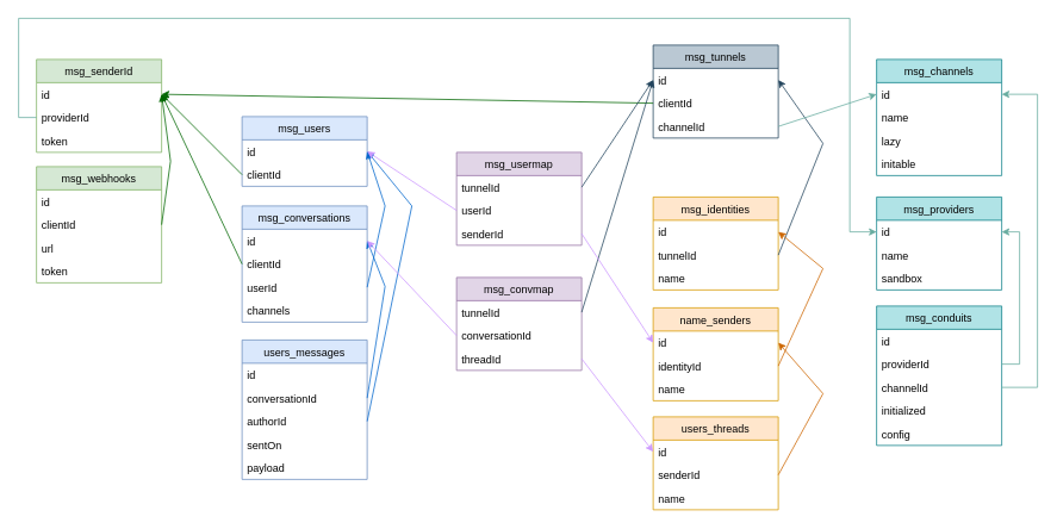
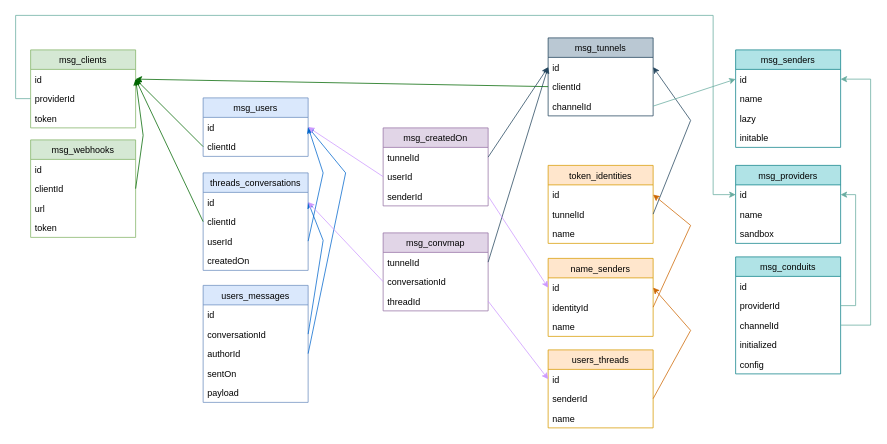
- <mxCell id="2" value="msg_senderId" style="swimlane;fontStyle=0;childLayout=stackLayout;horizontal=1;startSize=26;horizontalStack=0;resizeParent=1;resizeParentMax=0;resizeLast=0;collapsible=1;marginBottom=0;fillColor=#d5e8d4;strokeColor=#82b366;" parent="1" vertex="1"><mxGeometry x="40" y="66" width="140" height="104" as="geometry" /></mxCell>
+ <mxCell id="2" value="msg_clients" style="swimlane;fontStyle=0;childLayout=stackLayout;horizontal=1;startSize=26;horizontalStack=0;resizeParent=1;resizeParentMax=0;resizeLast=0;collapsible=1;marginBottom=0;fillColor=#d5e8d4;strokeColor=#82b366;" parent="1" vertex="1"><mxGeometry x="40" y="66" width="140" height="104" as="geometry" /></mxCell>
- <mxCell id="65" value="msg_channels" style="swimlane;fontStyle=0;childLayout=stackLayout;horizontal=1;startSize=26;horizontalStack=0;resizeParent=1;resizeParentMax=0;resizeLast=0;collapsible=1;marginBottom=0;fillColor=#b0e3e6;strokeColor=#0e8088;rounded=0;" parent="1" vertex="1"><mxGeometry x="980" y="66" width="140" height="130" as="geometry" /></mxCell>
+ <mxCell id="65" value="msg_senders" style="swimlane;fontStyle=0;childLayout=stackLayout;horizontal=1;startSize=26;horizontalStack=0;resizeParent=1;resizeParentMax=0;resizeLast=0;collapsible=1;marginBottom=0;fillColor=#b0e3e6;strokeColor=#0e8088;rounded=0;" parent="1" vertex="1"><mxGeometry x="980" y="66" width="140" height="130" as="geometry" /></mxCell>
- <mxCell id="31" value="msg_usermap" style="swimlane;fontStyle=0;childLayout=stackLayout;horizontal=1;startSize=26;horizontalStack=0;resizeParent=1;resizeParentMax=0;resizeLast=0;collapsible=1;marginBottom=0;fillColor=#e1d5e7;strokeColor=#9673a6;" parent="1" vertex="1"><mxGeometry x="510" y="170" width="140" height="104" as="geometry" /></mxCell>
+ <mxCell id="31" value="msg_createdOn" style="swimlane;fontStyle=0;childLayout=stackLayout;horizontal=1;startSize=26;horizontalStack=0;resizeParent=1;resizeParentMax=0;resizeLast=0;collapsible=1;marginBottom=0;fillColor=#e1d5e7;strokeColor=#9673a6;" parent="1" vertex="1"><mxGeometry x="510" y="170" width="140" height="104" as="geometry" /></mxCell>
- <mxCell id="47" value="msg_identities" style="swimlane;fontStyle=0;childLayout=stackLayout;horizontal=1;startSize=26;horizontalStack=0;resizeParent=1;resizeParentMax=0;resizeLast=0;collapsible=1;marginBottom=0;fillColor=#ffe6cc;strokeColor=#d79b00;" parent="1" vertex="1"><mxGeometry x="730" y="220" width="140" height="104" as="geometry" /></mxCell>
+ <mxCell id="47" value="token_identities" style="swimlane;fontStyle=0;childLayout=stackLayout;horizontal=1;startSize=26;horizontalStack=0;resizeParent=1;resizeParentMax=0;resizeLast=0;collapsible=1;marginBottom=0;fillColor=#ffe6cc;strokeColor=#d79b00;" parent="1" vertex="1"><mxGeometry x="730" y="220" width="140" height="104" as="geometry" /></mxCell>
- <mxCell id="14" value="msg_conversations" style="swimlane;fontStyle=0;childLayout=stackLayout;horizontal=1;startSize=26;horizontalStack=0;resizeParent=1;resizeParentMax=0;resizeLast=0;collapsible=1;marginBottom=0;fillColor=#dae8fc;strokeColor=#6c8ebf;" parent="1" vertex="1"><mxGeometry x="270" y="230" width="140" height="130" as="geometry" /></mxCell>
+ <mxCell id="14" value="threads_conversations" style="swimlane;fontStyle=0;childLayout=stackLayout;horizontal=1;startSize=26;horizontalStack=0;resizeParent=1;resizeParentMax=0;resizeLast=0;collapsible=1;marginBottom=0;fillColor=#dae8fc;strokeColor=#6c8ebf;" parent="1" vertex="1"><mxGeometry x="270" y="230" width="140" height="130" as="geometry" /></mxCell>
- <mxCell id="18" value="channels" style="text;strokeColor=none;fillColor=none;align=left;verticalAlign=top;spacingLeft=4;spacingRight=4;overflow=hidden;rotatable=0;points=[[0,0.5],[1,0.5]];portConstraint=eastwest;" parent="14" vertex="1"><mxGeometry y="104" width="140" height="26" as="geometry" /></mxCell>
+ <mxCell id="18" value="createdOn" style="text;strokeColor=none;fillColor=none;align=left;verticalAlign=top;spacingLeft=4;spacingRight=4;overflow=hidden;rotatable=0;points=[[0,0.5],[1,0.5]];portConstraint=eastwest;" parent="14" vertex="1"><mxGeometry y="104" width="140" height="26" as="geometry" /></mxCell>
